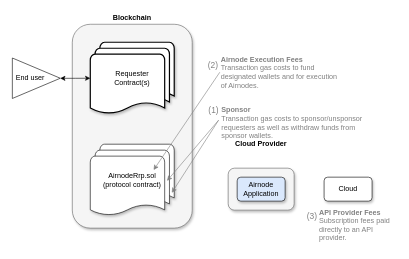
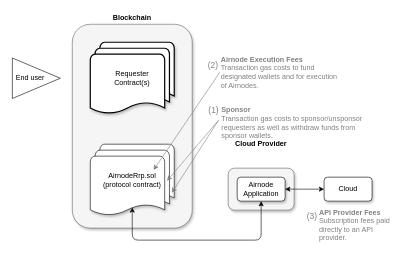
- <mxCell id="5" style="edgeStyle=orthogonalEdgeStyle;rounded=0;orthogonalLoop=1;jettySize=auto;html=1;entryX=0;entryY=0.5;entryDx=0;entryDy=0;entryPerimeter=0;startArrow=classic;startFill=1;" parent="1" source="6" target="4" edge="1"><mxGeometry relative="1" as="geometry" /></mxCell>
- <mxCell id="11" value="Airnode&lt;br&gt;Application" style="rounded=1;whiteSpace=wrap;html=1;shadow=1;fillColor=#dae8fc;" parent="1" vertex="1"><mxGeometry x="395" y="295" width="80" height="40" as="geometry" /></mxCell>
+ <mxCell id="11" value="Airnode&lt;br&gt;Application" style="rounded=1;whiteSpace=wrap;html=1;shadow=1;" parent="1" vertex="1"><mxGeometry x="395" y="295" width="80" height="40" as="geometry" /></mxCell>
+ <mxCell id="10" style="edgeStyle=orthogonalEdgeStyle;rounded=0;orthogonalLoop=1;jettySize=auto;html=1;entryX=0;entryY=0.5;entryDx=0;entryDy=0;startArrow=classic;startFill=1;" parent="1" source="11" target="9" edge="1"><mxGeometry relative="1" as="geometry" /></mxCell>
+ <mxCell id="13" value="" style="endArrow=classic;startArrow=classic;html=1;fontColor=#808080;strokeWidth=1;entryX=0.5;entryY=0.88;entryDx=0;entryDy=0;entryPerimeter=0;exitX=0.5;exitY=1;exitDx=0;exitDy=0;" parent="1" source="11" target="7" edge="1"><mxGeometry width="50" height="50" relative="1" as="geometry"><mxPoint x="10" y="420" as="sourcePoint" /><mxPoint x="60" y="370" as="targetPoint" /><Array as="points"><mxPoint x="435" y="400" /><mxPoint x="220" y="400" /></Array></mxGeometry></mxCell>
